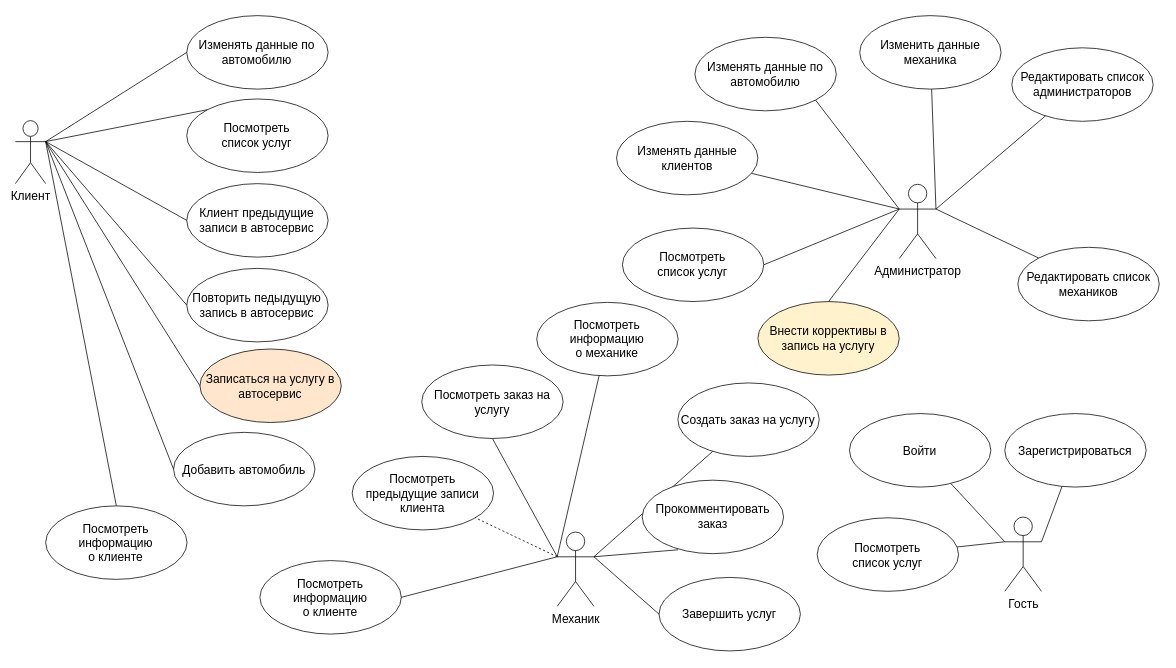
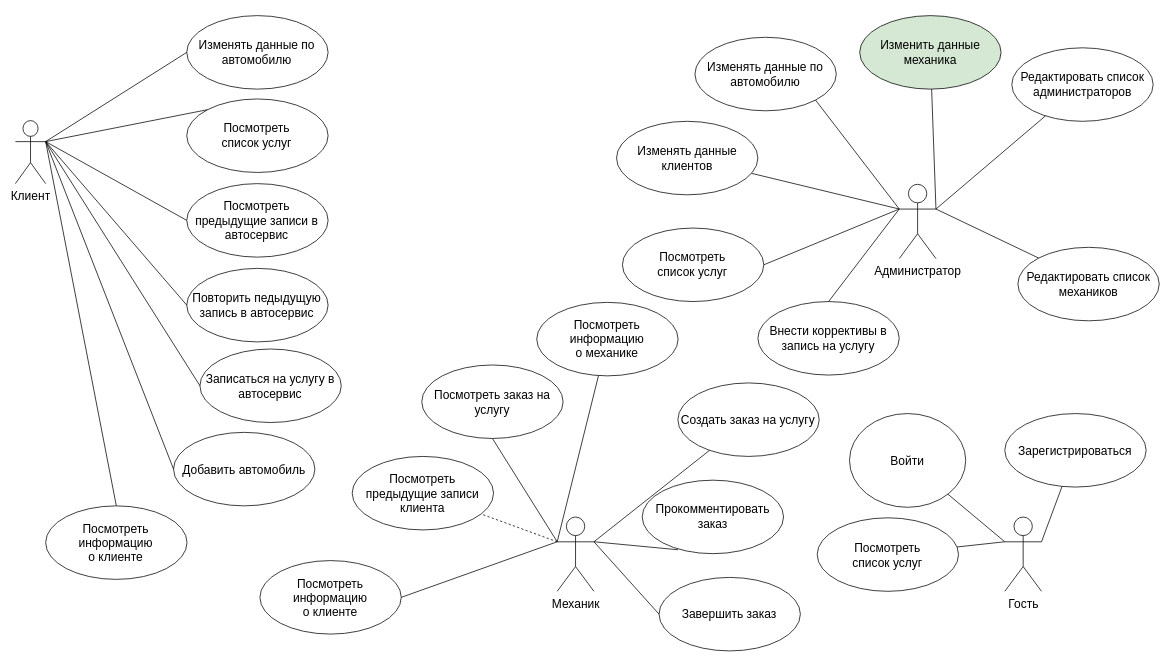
- <mxCell id="2" value="Изменить данные механика" style="ellipse;whiteSpace=wrap;html=1;fontSize=16;container=0;movable=1;resizable=1;rotatable=1;deletable=1;editable=1;locked=0;connectable=1;" parent="1" vertex="1"><mxGeometry x="1145.787" y="20" width="188.474" height="98.01" as="geometry" /></mxCell>
+ <mxCell id="2" value="Изменить данные механика" style="ellipse;whiteSpace=wrap;html=1;fontSize=16;container=0;movable=1;resizable=1;rotatable=1;deletable=1;editable=1;locked=0;connectable=1;fillColor=#d5e8d4;" parent="1" vertex="1"><mxGeometry x="1145.787" y="20" width="188.474" height="98.01" as="geometry" /></mxCell>
- <mxCell id="5" value="Клиент предыдущие записи в автосервис" style="ellipse;whiteSpace=wrap;html=1;fontSize=16;container=0;movable=1;resizable=1;rotatable=1;deletable=1;editable=1;locked=0;connectable=1;" parent="1" vertex="1"><mxGeometry x="248.497" y="244.01" width="188.474" height="98.01" as="geometry" /></mxCell>
+ <mxCell id="5" value="Посмотреть предыдущие записи в автосервис" style="ellipse;whiteSpace=wrap;html=1;fontSize=16;container=0;movable=1;resizable=1;rotatable=1;deletable=1;editable=1;locked=0;connectable=1;" parent="1" vertex="1"><mxGeometry x="248.497" y="244.01" width="188.474" height="98.01" as="geometry" /></mxCell>
- <mxCell id="21" value="Внести коррективы в запись на услугу" style="ellipse;whiteSpace=wrap;html=1;fontSize=16;container=0;movable=1;resizable=1;rotatable=1;deletable=1;editable=1;locked=0;connectable=1;fillColor=#fff2cc;" parent="1" vertex="1"><mxGeometry x="1010.02" y="401.245" width="188.474" height="98.01" as="geometry" /></mxCell>
+ <mxCell id="21" value="Внести коррективы в запись на услугу" style="ellipse;whiteSpace=wrap;html=1;fontSize=16;container=0;movable=1;resizable=1;rotatable=1;deletable=1;editable=1;locked=0;connectable=1;" parent="1" vertex="1"><mxGeometry x="1010.02" y="401.245" width="188.474" height="98.01" as="geometry" /></mxCell>
- <mxCell id="9" value="Записаться на услугу в автосервис" style="ellipse;whiteSpace=wrap;html=1;fontSize=16;container=0;movable=1;resizable=1;rotatable=1;deletable=1;editable=1;locked=0;connectable=1;fillColor=#ffe6cc;" parent="1" vertex="1"><mxGeometry x="266.056" y="464.511" width="188.474" height="98.01" as="geometry" /></mxCell>
+ <mxCell id="9" value="Записаться на услугу в автосервис" style="ellipse;whiteSpace=wrap;html=1;fontSize=16;container=0;movable=1;resizable=1;rotatable=1;deletable=1;editable=1;locked=0;connectable=1;" parent="1" vertex="1"><mxGeometry x="266.056" y="464.511" width="188.474" height="98.01" as="geometry" /></mxCell>
- <mxCell id="12" value="Войти" style="ellipse;whiteSpace=wrap;html=1;fontSize=16;container=0;movable=1;resizable=1;rotatable=1;deletable=1;editable=1;locked=0;connectable=1;" parent="1" vertex="1"><mxGeometry x="1132.129" y="550.578" width="188.474" height="98.01" as="geometry" /></mxCell>
+ <mxCell id="12" value="Войти" style="ellipse;whiteSpace=wrap;html=1;fontSize=16;container=0;movable=1;resizable=1;rotatable=1;deletable=1;editable=1;locked=0;connectable=1;" parent="1" vertex="1"><mxGeometry x="1132.129" y="550.578" width="155" height="125" as="geometry" /></mxCell>
- <mxCell id="13" value="Механик" style="shape=umlActor;verticalLabelPosition=bottom;verticalAlign=top;html=1;fontSize=16;container=0;movable=1;resizable=1;rotatable=1;deletable=1;editable=1;locked=0;connectable=1;" parent="1" vertex="1"><mxGeometry x="742.438" y="708.565" width="48.954" height="99.01" as="geometry" /></mxCell>
+ <mxCell id="13" value="Механик" style="shape=umlActor;verticalLabelPosition=bottom;verticalAlign=top;html=1;fontSize=16;container=0;movable=1;resizable=1;rotatable=1;deletable=1;editable=1;locked=0;connectable=1;" parent="1" vertex="1"><mxGeometry x="742.438" y="688.565" width="48.954" height="99.01" as="geometry" /></mxCell>
- <mxCell id="29" value="Завершить услуг" style="ellipse;whiteSpace=wrap;html=1;fontSize=16;container=0;movable=1;resizable=1;rotatable=1;deletable=1;editable=1;locked=0;connectable=1;" parent="1" vertex="1"><mxGeometry x="878.21" y="769.06" width="188.474" height="98.01" as="geometry" /></mxCell>
+ <mxCell id="29" value="Завершить заказ" style="ellipse;whiteSpace=wrap;html=1;fontSize=16;container=0;movable=1;resizable=1;rotatable=1;deletable=1;editable=1;locked=0;connectable=1;" parent="1" vertex="1"><mxGeometry x="878.21" y="769.06" width="188.474" height="98.01" as="geometry" /></mxCell>
